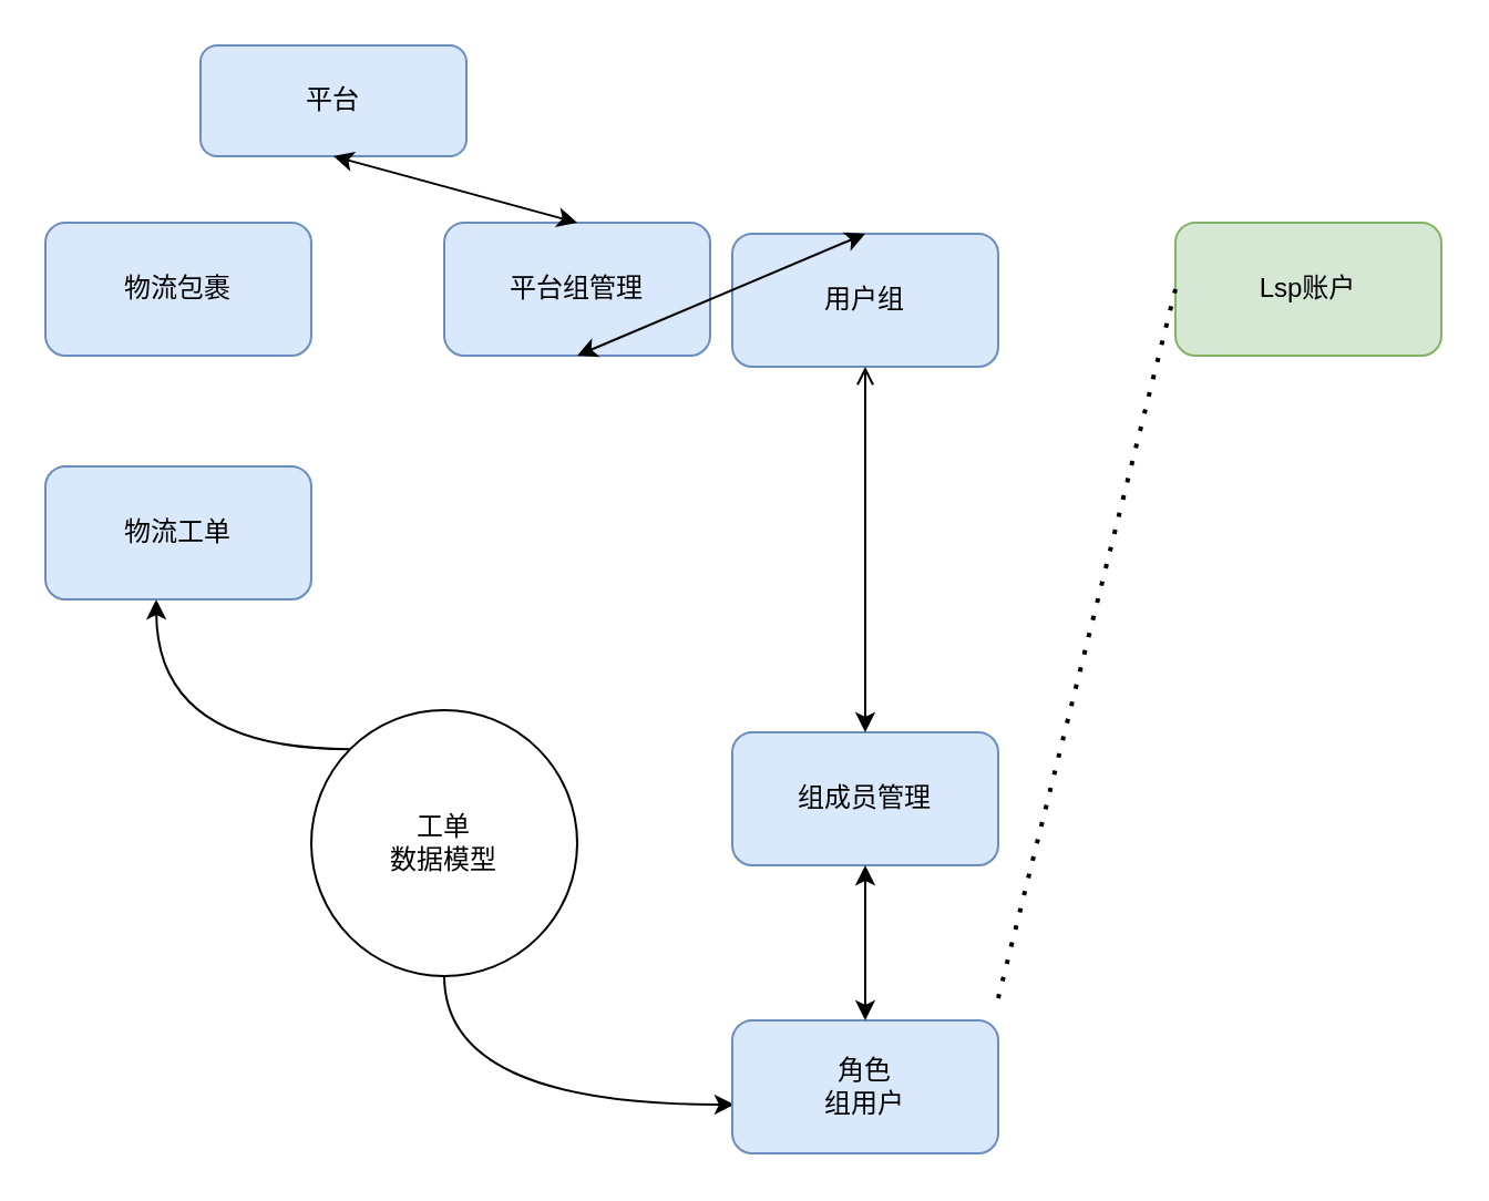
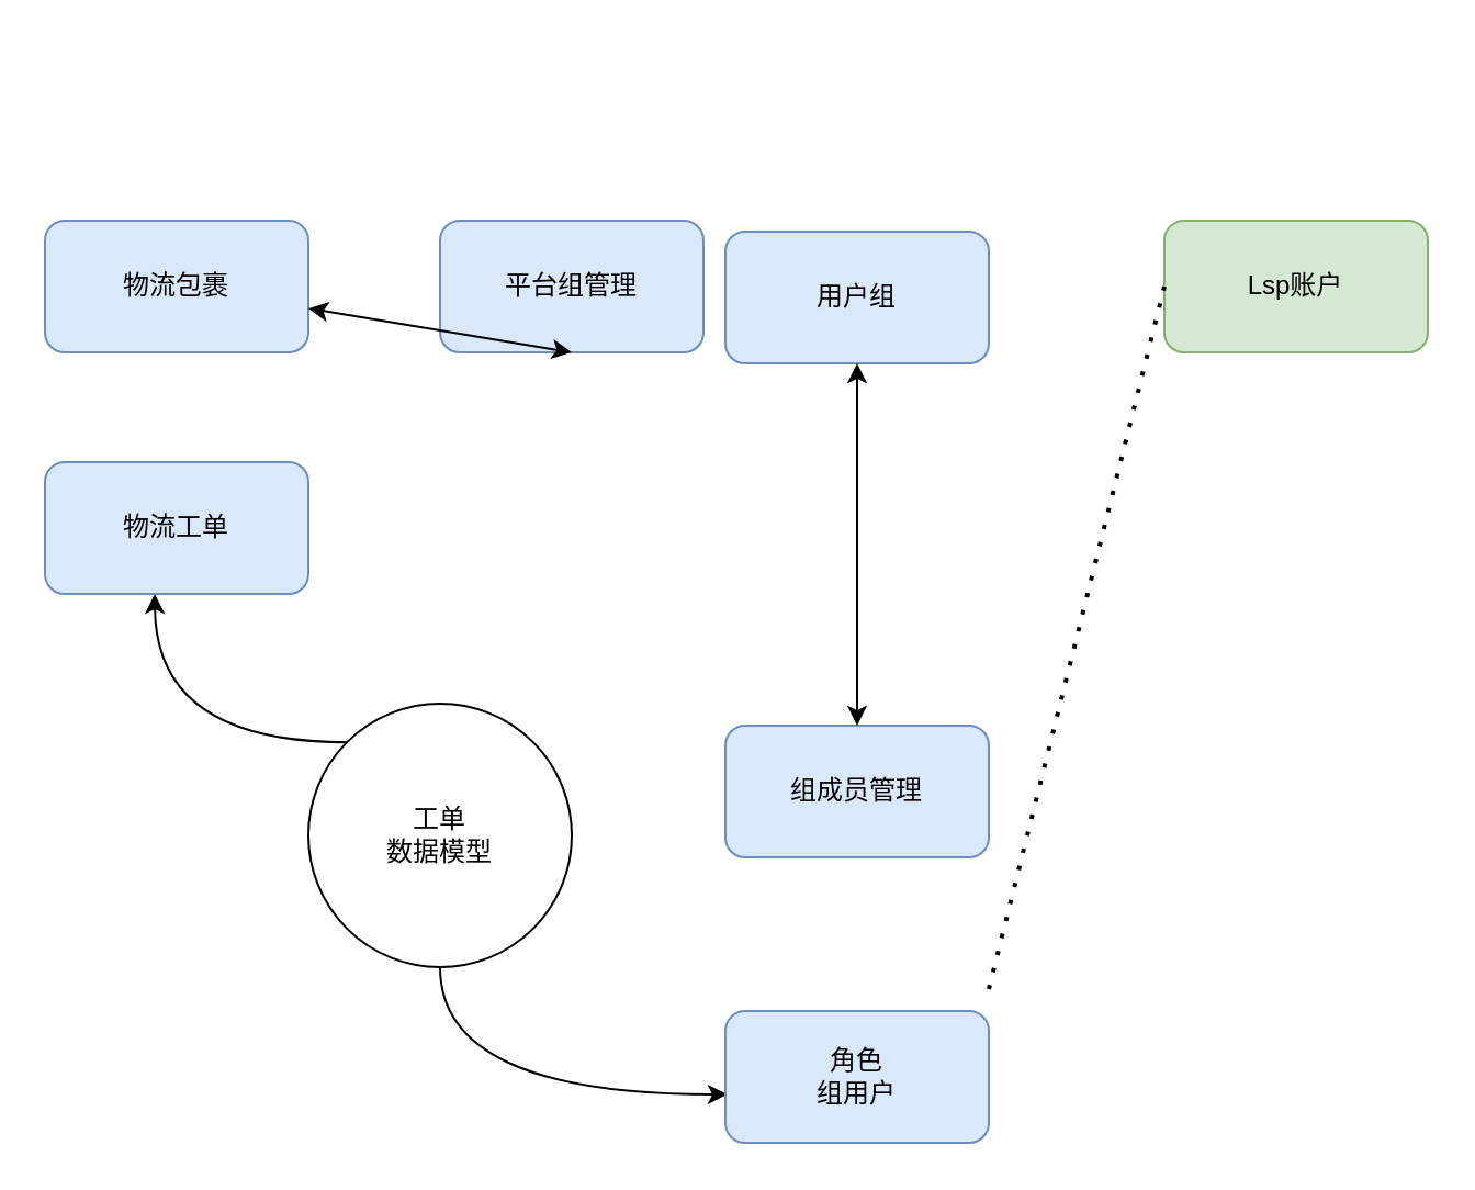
- <mxCell id="15" value="平台" style="rounded=1;whiteSpace=wrap;html=1;fillColor=#dae8fc;strokeColor=#6c8ebf;" vertex="1" parent="1"><mxGeometry x="90" width="120" height="50" as="geometry" y="20" /></mxCell>
- <mxCell id="16" value="" style="endArrow=classic;startArrow=classic;html=1;curved=1;entryX=0.5;entryY=0;entryDx=0;entryDy=0;exitX=0.5;exitY=1;exitDx=0;exitDy=0;" edge="1" parent="1" source="15" target="14"><mxGeometry width="50" height="50" relative="1" as="geometry"><mxPoint x="175" y="110" as="sourcePoint" /><mxPoint x="225" y="60" as="targetPoint" /></mxGeometry></mxCell>
- <mxCell id="17" value="" style="endArrow=classic;startArrow=classic;html=1;curved=1;entryX=0.5;entryY=0;entryDx=0;entryDy=0;exitX=0.5;exitY=1;exitDx=0;exitDy=0;" edge="1" parent="1" source="14" target="8"><mxGeometry width="50" height="50" relative="1" as="geometry"><mxPoint x="270" y="220" as="sourcePoint" /><mxPoint x="320" y="170" as="targetPoint" /></mxGeometry></mxCell>
+ <mxCell id="17" value="" style="endArrow=classic;startArrow=classic;html=1;curved=1;exitX=0.5;exitY=1;exitDx=0;exitDy=0;" edge="1" parent="1" source="14" target="13"><mxGeometry width="50" height="50" relative="1" as="geometry"><mxPoint x="270" y="220" as="sourcePoint" /><mxPoint x="320" y="170" as="targetPoint" /></mxGeometry></mxCell>
- <mxCell id="9" value="" style="endArrow=open;startArrow=classic;html=1;curved=1;exitX=0.5;exitY=0;exitDx=0;exitDy=0;entryX=0.5;entryY=1;entryDx=0;entryDy=0;" edge="1" parent="1" source="6" target="8"><mxGeometry width="50" height="50" relative="1" as="geometry"><mxPoint x="360" y="330" as="sourcePoint" /><mxPoint x="410" y="280" as="targetPoint" /></mxGeometry></mxCell>
+ <mxCell id="9" value="" style="endArrow=classic;startArrow=classic;html=1;curved=1;exitX=0.5;exitY=0;exitDx=0;exitDy=0;entryX=0.5;entryY=1;entryDx=0;entryDy=0;" edge="1" parent="1" source="6" target="8"><mxGeometry width="50" height="50" relative="1" as="geometry"><mxPoint x="360" y="330" as="sourcePoint" /><mxPoint x="410" y="280" as="targetPoint" /></mxGeometry></mxCell>
- <mxCell id="7" value="" style="endArrow=classic;startArrow=classic;html=1;curved=1;entryX=0.5;entryY=1;entryDx=0;entryDy=0;exitX=0.5;exitY=0;exitDx=0;exitDy=0;" edge="1" parent="1" source="5" target="6"><mxGeometry width="50" height="50" relative="1" as="geometry"><mxPoint x="360" y="450" as="sourcePoint" /><mxPoint x="410" y="400" as="targetPoint" /></mxGeometry></mxCell>
